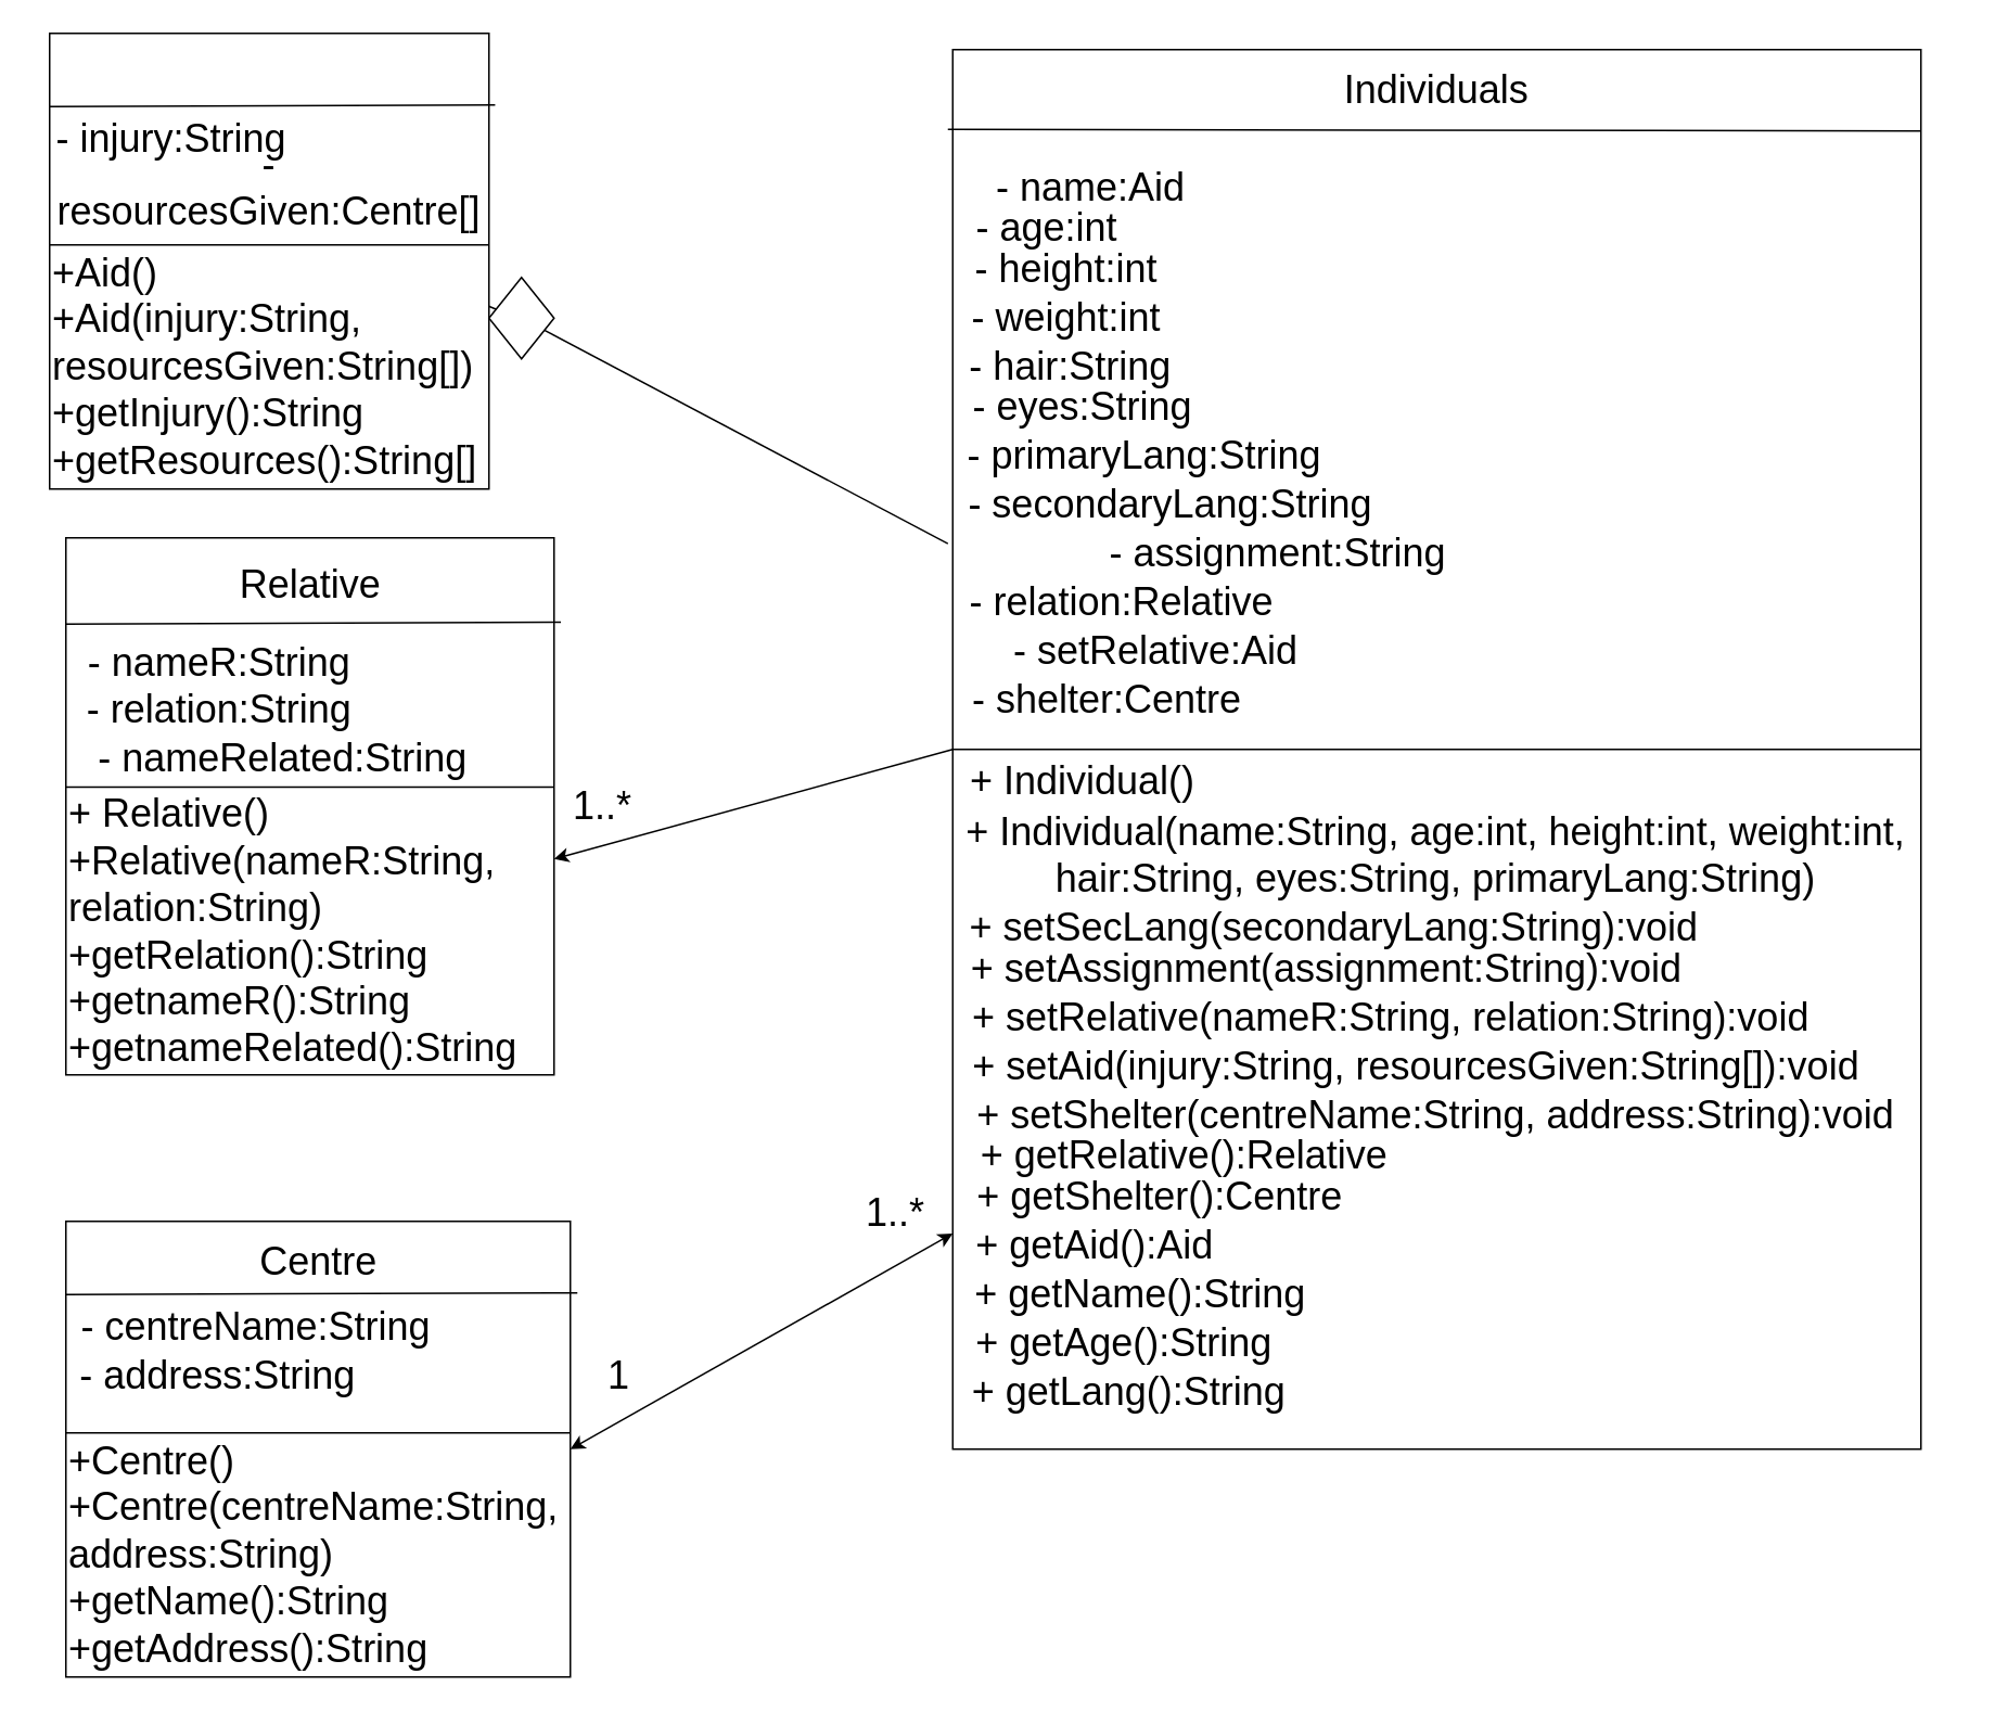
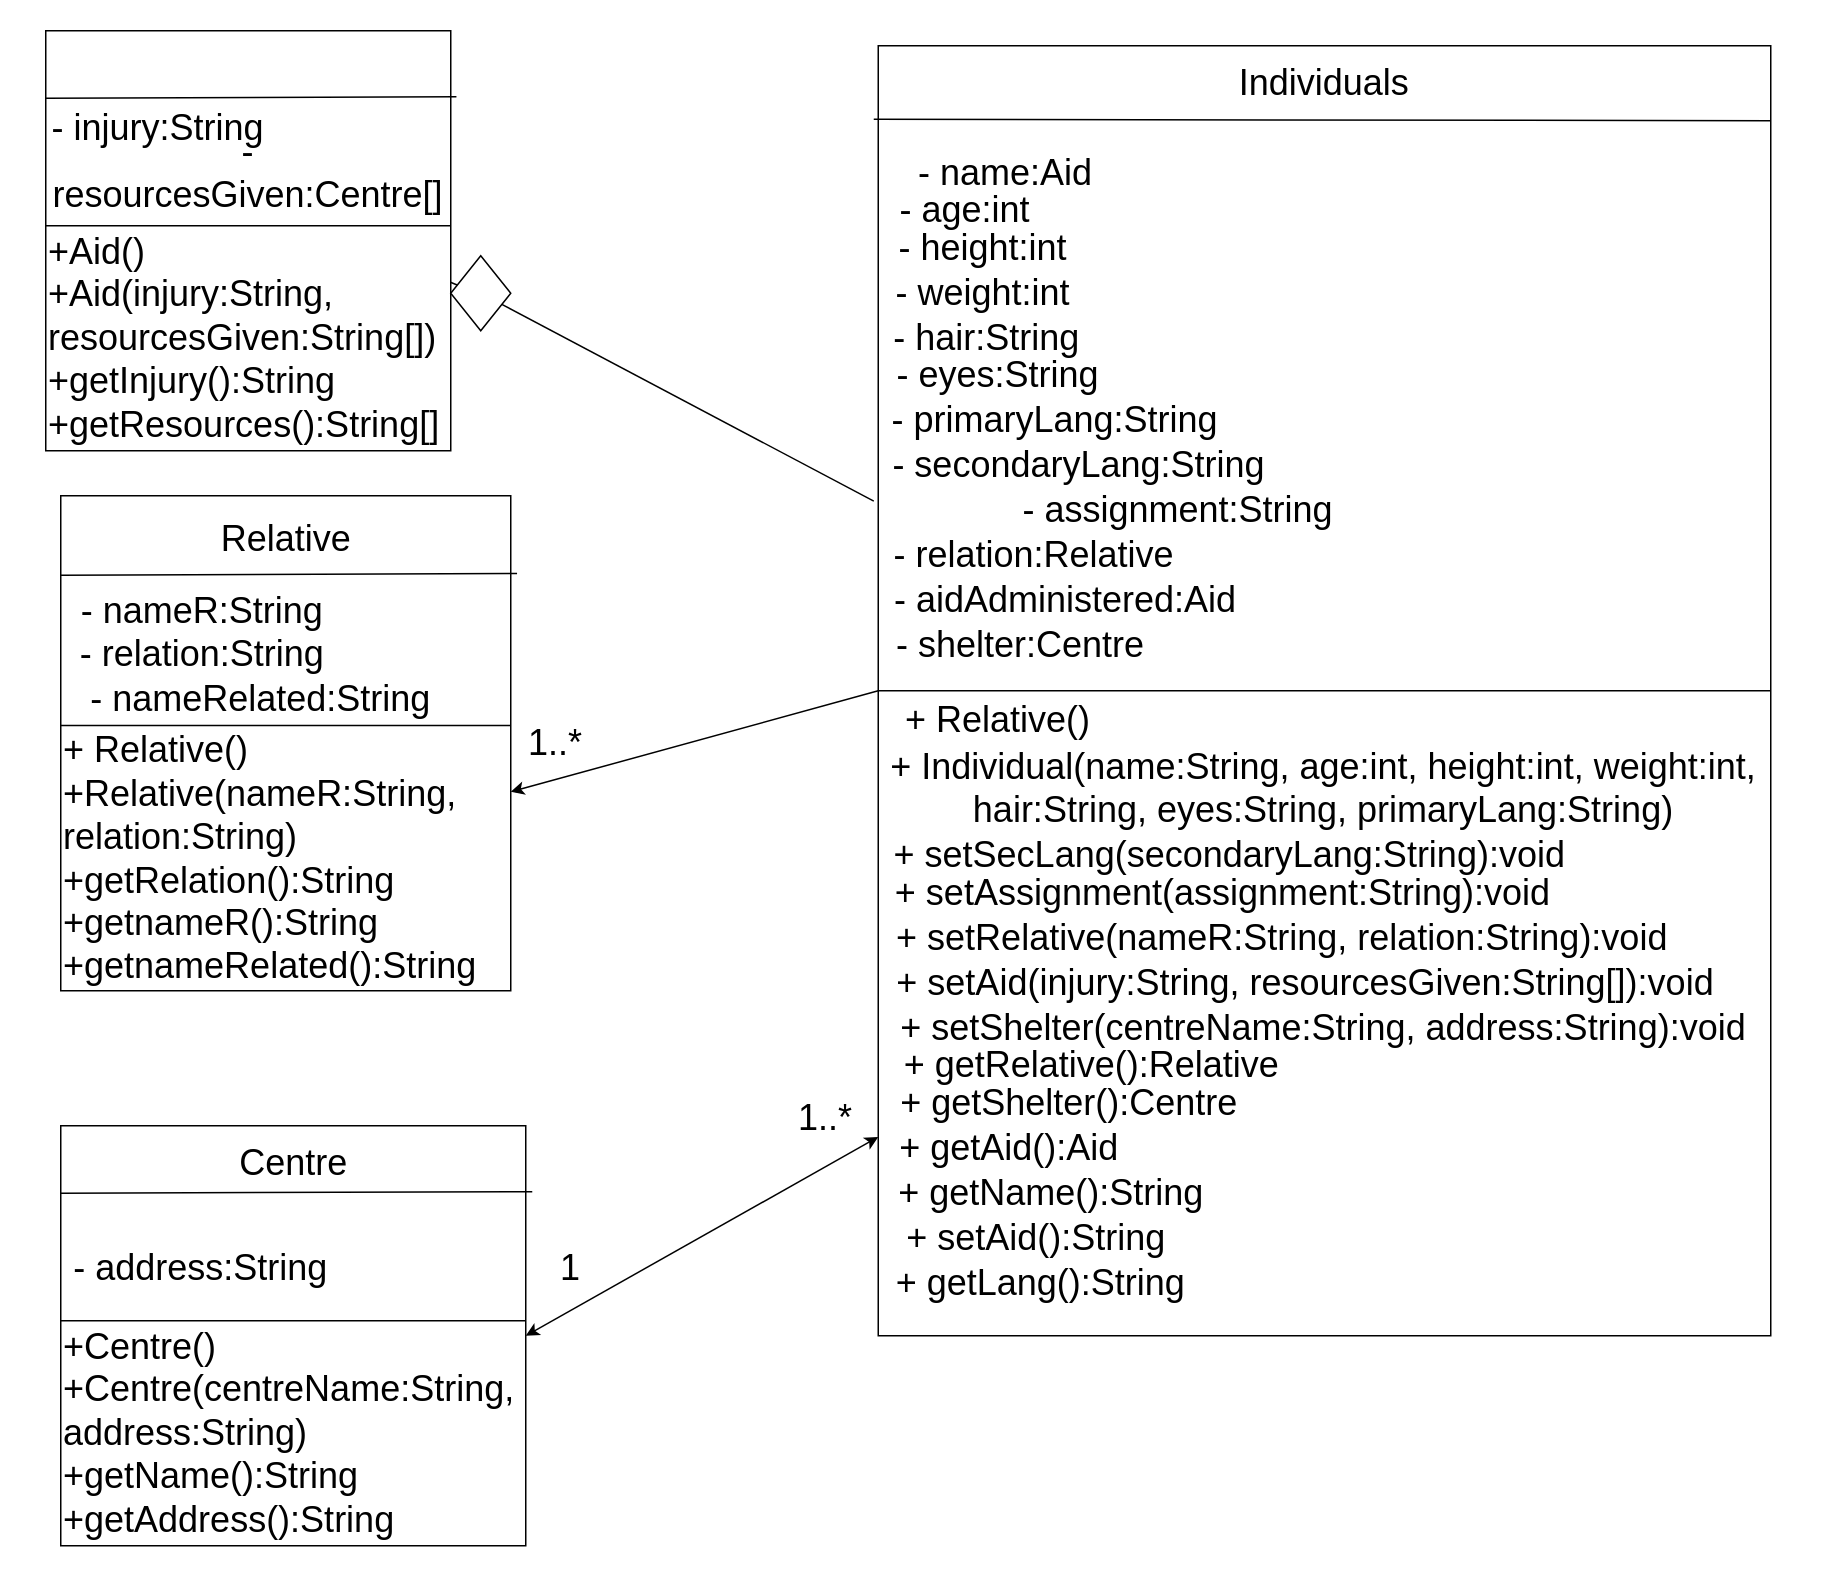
- <mxCell id="23" value="- setRelative:Aid" style="text;html=1;strokeColor=none;fillColor=none;align=center;verticalAlign=middle;whiteSpace=wrap;rounded=0;fontSize=24;" vertex="1" parent="9"><mxGeometry x="30" y="360" width="240" height="20" as="geometry" /></mxCell>
+ <mxCell id="23" value="- aidAdministered:Aid" style="text;html=1;strokeColor=none;fillColor=none;align=center;verticalAlign=middle;whiteSpace=wrap;rounded=0;fontSize=24;" vertex="1" parent="9"><mxGeometry x="30" y="360" width="240" height="20" as="geometry" /></mxCell>
- <mxCell id="26" value="+ Individual()" style="text;html=1;strokeColor=none;fillColor=none;align=center;verticalAlign=middle;whiteSpace=wrap;rounded=0;fontSize=24;" vertex="1" parent="9"><mxGeometry x="16.25" y="440" width="177.5" height="20" as="geometry" /></mxCell>
+ <mxCell id="26" value="+ Relative()" style="text;html=1;strokeColor=none;fillColor=none;align=center;verticalAlign=middle;whiteSpace=wrap;rounded=0;fontSize=24;" vertex="1" parent="9"><mxGeometry x="16.25" y="440" width="177.5" height="20" as="geometry" /></mxCell>
- <mxCell id="43" value="- centreName:String" style="text;html=1;strokeColor=none;fillColor=none;align=center;verticalAlign=middle;whiteSpace=wrap;rounded=0;fontSize=24;" vertex="1" parent="39"><mxGeometry y="50" width="234.07" height="30" as="geometry" /></mxCell>
- <mxCell id="37" value="+ getAge():String" style="text;html=1;strokeColor=none;fillColor=none;align=center;verticalAlign=middle;whiteSpace=wrap;rounded=0;fontSize=24;" vertex="1" parent="9"><mxGeometry x="2.5" y="780" width="255" height="30" as="geometry" /></mxCell>
+ <mxCell id="37" value="+ setAid():String" style="text;html=1;strokeColor=none;fillColor=none;align=center;verticalAlign=middle;whiteSpace=wrap;rounded=0;fontSize=24;" vertex="1" parent="9"><mxGeometry x="2.5" y="780" width="255" height="30" as="geometry" /></mxCell>
